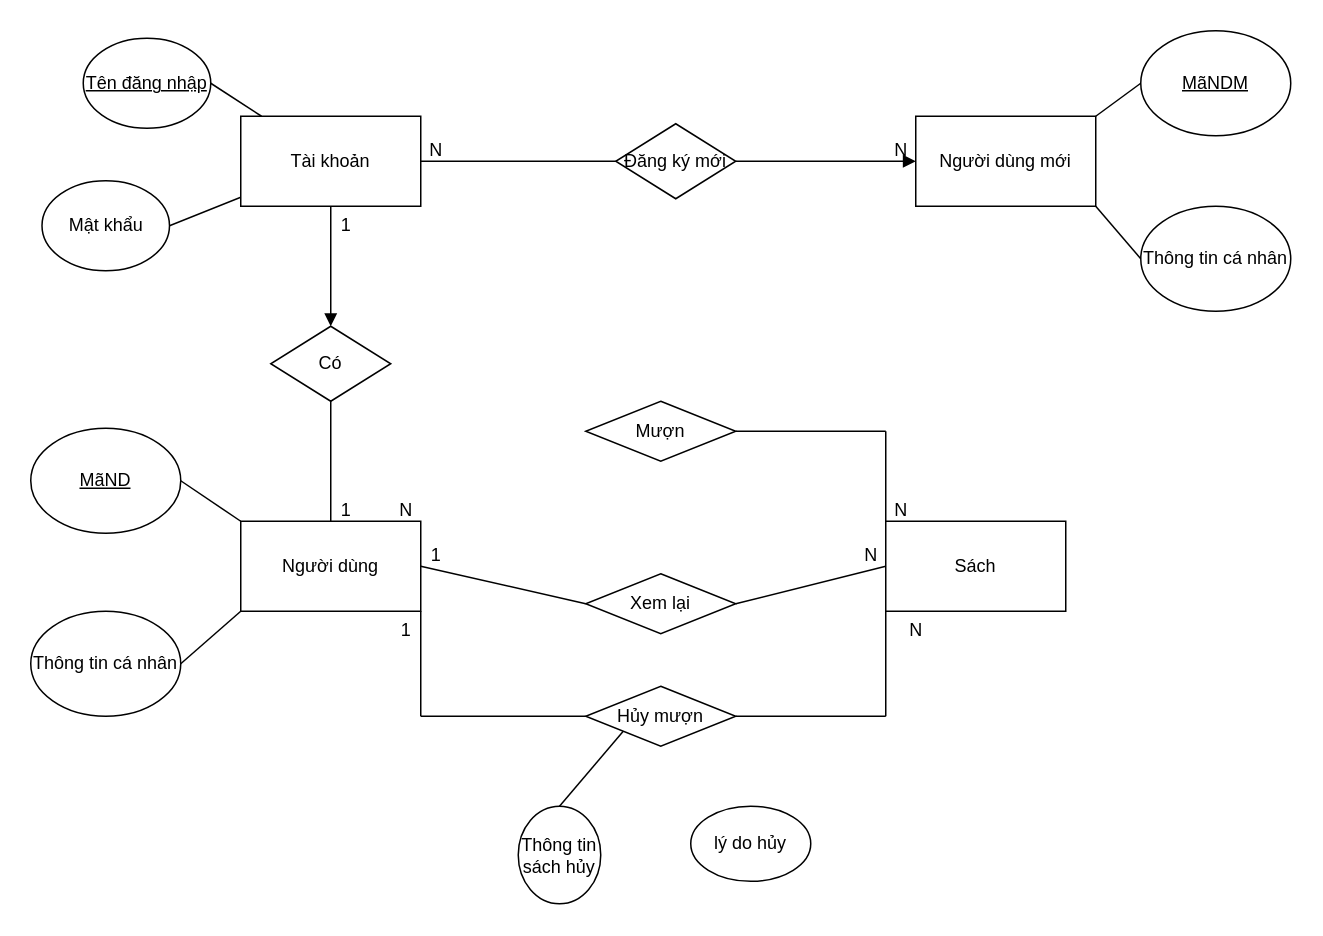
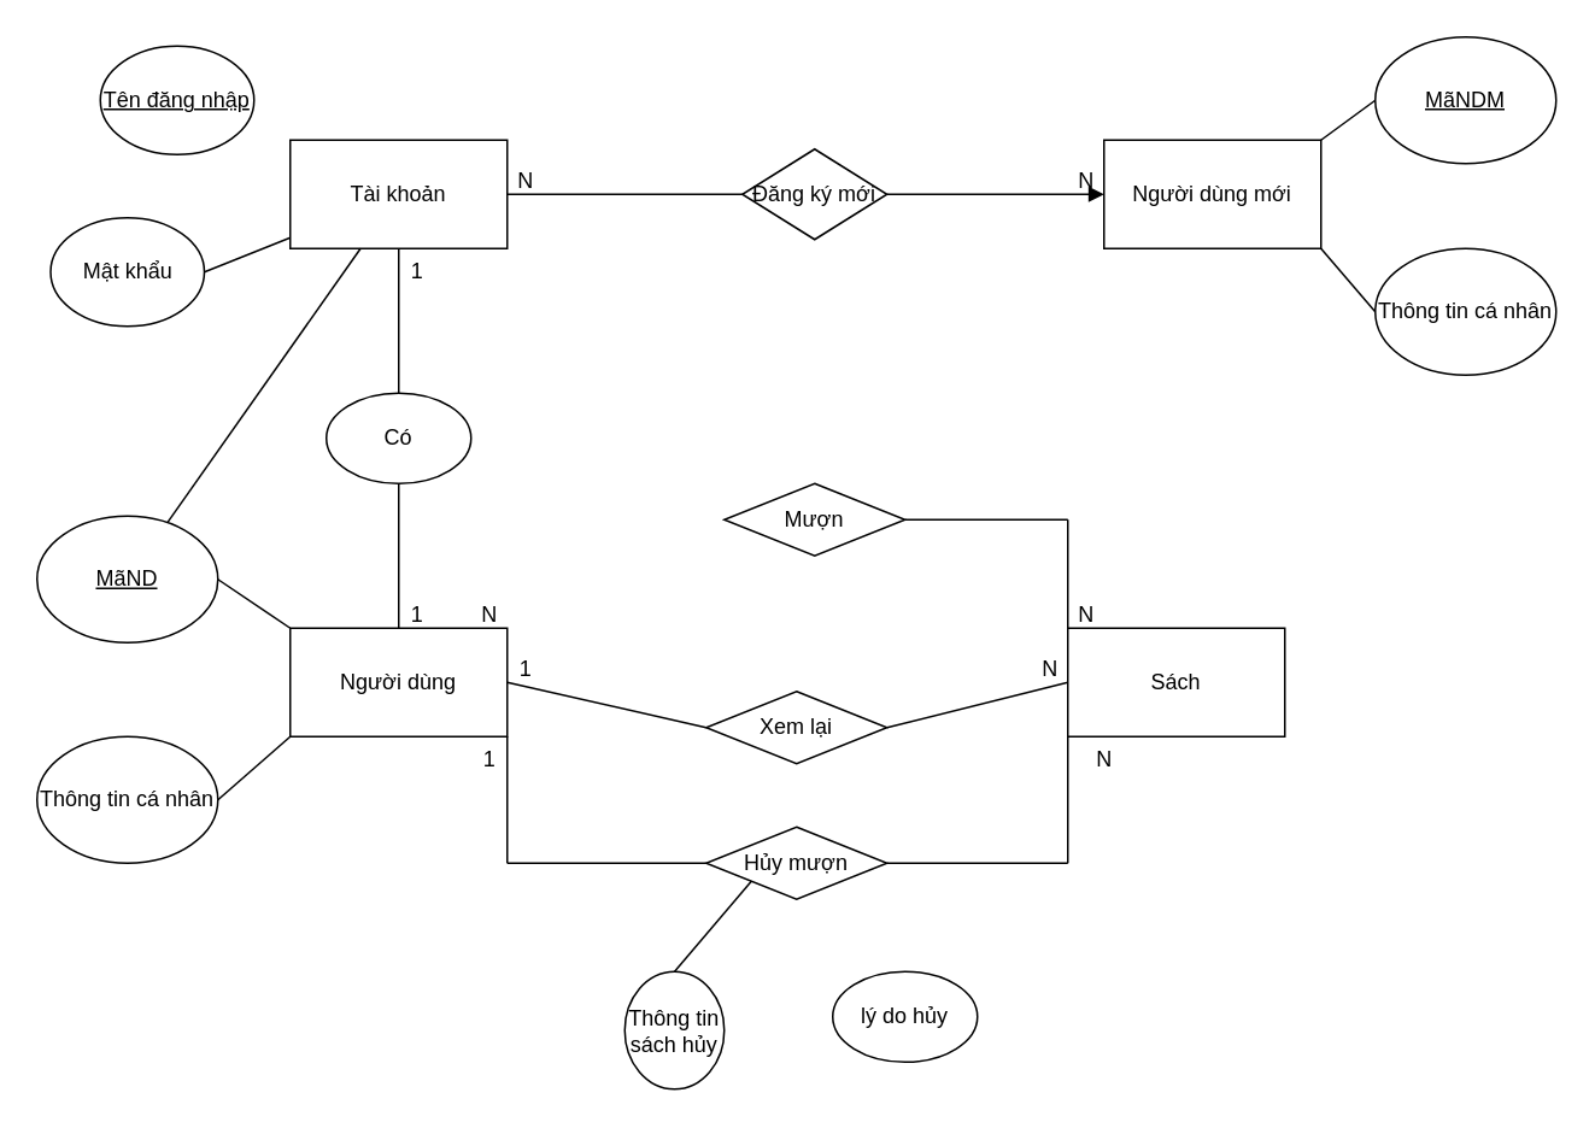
- <mxCell id="11" value="" style="endArrow=none;html=1;rounded=0;entryX=1;entryY=0.5;entryDx=0;entryDy=0;" edge="1" parent="1" source="3" target="10"><mxGeometry width="50" height="50" relative="1" as="geometry"><mxPoint x="350" y="197" as="sourcePoint" /><mxPoint x="400" y="147" as="targetPoint" /></mxGeometry></mxCell>
+ <mxCell id="11" value="" style="endArrow=none;html=1;rounded=0;" edge="1" parent="1" source="3" target="23"><mxGeometry width="50" height="50" relative="1" as="geometry"><mxPoint x="350" y="197" as="sourcePoint" /><mxPoint x="400" y="147" as="targetPoint" /></mxGeometry></mxCell>
- <mxCell id="6" value="" style="endArrow=block;html=1;rounded=0;entryX=0.5;entryY=0;entryDx=0;entryDy=0;exitX=0.5;exitY=1;exitDx=0;exitDy=0;" edge="1" parent="1" source="3" target="4"><mxGeometry width="50" height="50" relative="1" as="geometry"><mxPoint x="220" y="167" as="sourcePoint" /><mxPoint x="660" y="357" as="targetPoint" /></mxGeometry></mxCell>
+ <mxCell id="6" value="" style="endArrow=none;html=1;rounded=0;entryX=0.5;entryY=0;entryDx=0;entryDy=0;exitX=0.5;exitY=1;exitDx=0;exitDy=0;" edge="1" parent="1" source="3" target="4"><mxGeometry width="50" height="50" relative="1" as="geometry"><mxPoint x="220" y="167" as="sourcePoint" /><mxPoint x="660" y="357" as="targetPoint" /></mxGeometry></mxCell>
- <mxCell id="4" value="Có" style="rhombus;whiteSpace=wrap;html=1;" vertex="1" parent="1"><mxGeometry x="180" y="217" width="80" height="50" as="geometry" /></mxCell>
+ <mxCell id="4" value="Có" style="ellipse;whiteSpace=wrap;html=1;" vertex="1" parent="1"><mxGeometry x="180" y="217" width="80" height="50" as="geometry" /></mxCell>
- <mxCell id="28" value="Mượn" style="rhombus;whiteSpace=wrap;html=1;" vertex="1" parent="1"><mxGeometry x="390" y="267" width="100" height="40" as="geometry" /></mxCell>
+ <mxCell id="28" value="Mượn" style="rhombus;whiteSpace=wrap;html=1;" vertex="1" parent="1"><mxGeometry x="400" y="267" width="100" height="40" as="geometry" /></mxCell>
